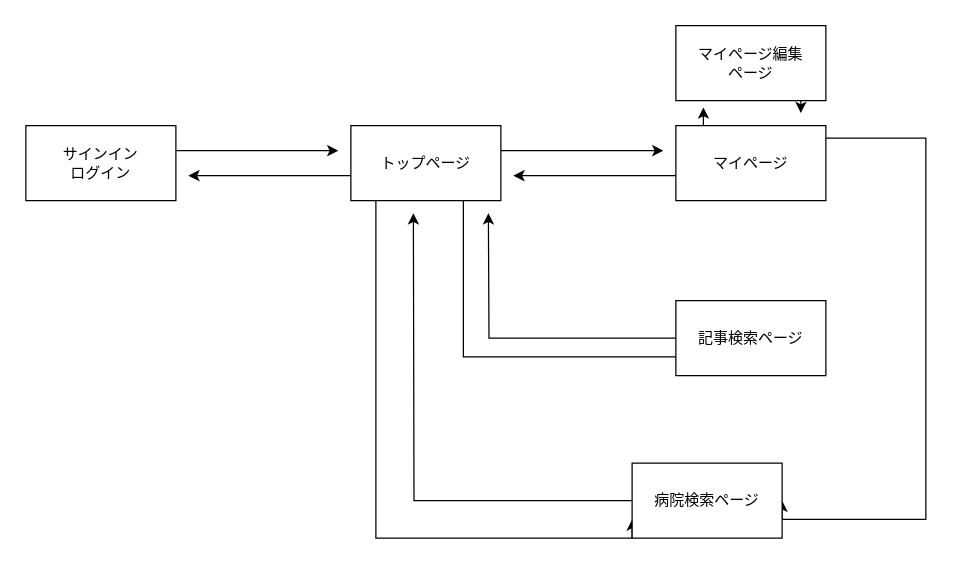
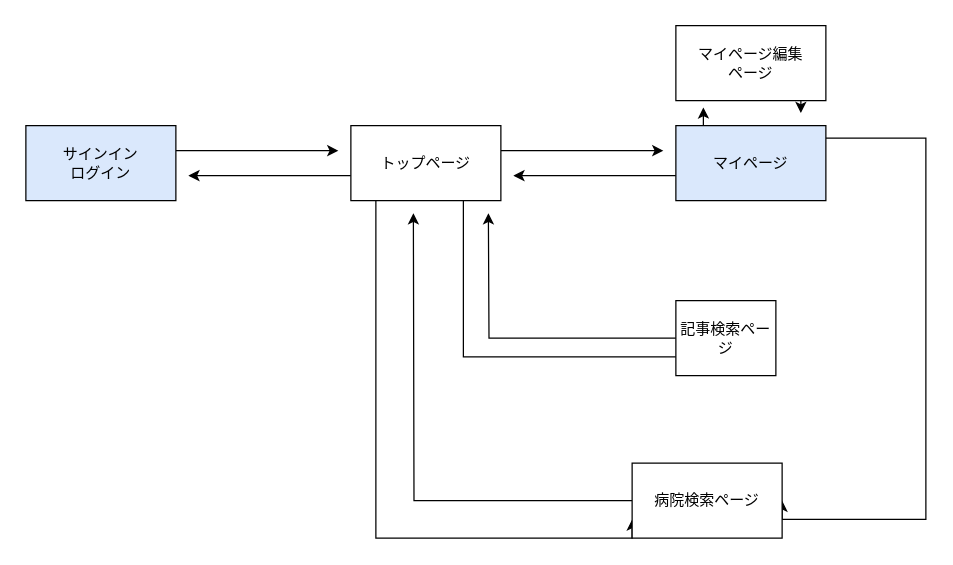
- <mxCell id="8" value="サインイン&lt;br&gt;ログイン" style="whiteSpace=wrap;html=1;" parent="1" vertex="1"><mxGeometry x="20" y="100" width="120" height="60" as="geometry" /></mxCell>
+ <mxCell id="8" value="サインイン&lt;br&gt;ログイン" style="whiteSpace=wrap;html=1;fillColor=#dae8fc;" parent="1" vertex="1"><mxGeometry x="20" y="100" width="120" height="60" as="geometry" /></mxCell>
- <mxCell id="12" value="マイページ" style="whiteSpace=wrap;html=1;" parent="1" vertex="1"><mxGeometry x="540" y="100" width="120" height="60" as="geometry" /></mxCell>
+ <mxCell id="12" value="マイページ" style="whiteSpace=wrap;html=1;fillColor=#dae8fc;" parent="1" vertex="1"><mxGeometry x="540" y="100" width="120" height="60" as="geometry" /></mxCell>
- <mxCell id="16" value="記事検索ページ" style="whiteSpace=wrap;html=1;" parent="1" vertex="1"><mxGeometry x="540" y="240" width="120" height="60" as="geometry" /></mxCell>
+ <mxCell id="16" value="記事検索ページ" style="whiteSpace=wrap;html=1;" parent="1" vertex="1"><mxGeometry x="540" y="240" width="80" height="60" as="geometry" /></mxCell>
